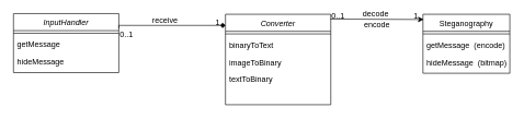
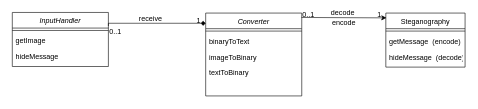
- <mxCell id="18" value="getMessage" style="text;align=left;verticalAlign=top;spacingLeft=4;spacingRight=4;overflow=hidden;rotatable=0;points=[[0,0.5],[1,0.5]];portConstraint=eastwest;" vertex="1" parent="16"><mxGeometry y="34" width="160" height="26" as="geometry" /></mxCell>
+ <mxCell id="18" value="getImage" style="text;align=left;verticalAlign=top;spacingLeft=4;spacingRight=4;overflow=hidden;rotatable=0;points=[[0,0.5],[1,0.5]];portConstraint=eastwest;" vertex="1" parent="16"><mxGeometry y="34" width="160" height="26" as="geometry" /></mxCell>
- <mxCell id="10" value="hideMessage  (bitmap)" style="text;align=left;verticalAlign=top;spacingLeft=4;spacingRight=4;overflow=hidden;rotatable=0;points=[[0,0.5],[1,0.5]];portConstraint=eastwest;" parent="7" vertex="1"><mxGeometry y="60" width="132" height="26" as="geometry" /></mxCell>
+ <mxCell id="10" value="hideMessage  (decode)" style="text;align=left;verticalAlign=top;spacingLeft=4;spacingRight=4;overflow=hidden;rotatable=0;points=[[0,0.5],[1,0.5]];portConstraint=eastwest;" parent="7" vertex="1"><mxGeometry y="60" width="132" height="26" as="geometry" /></mxCell>
